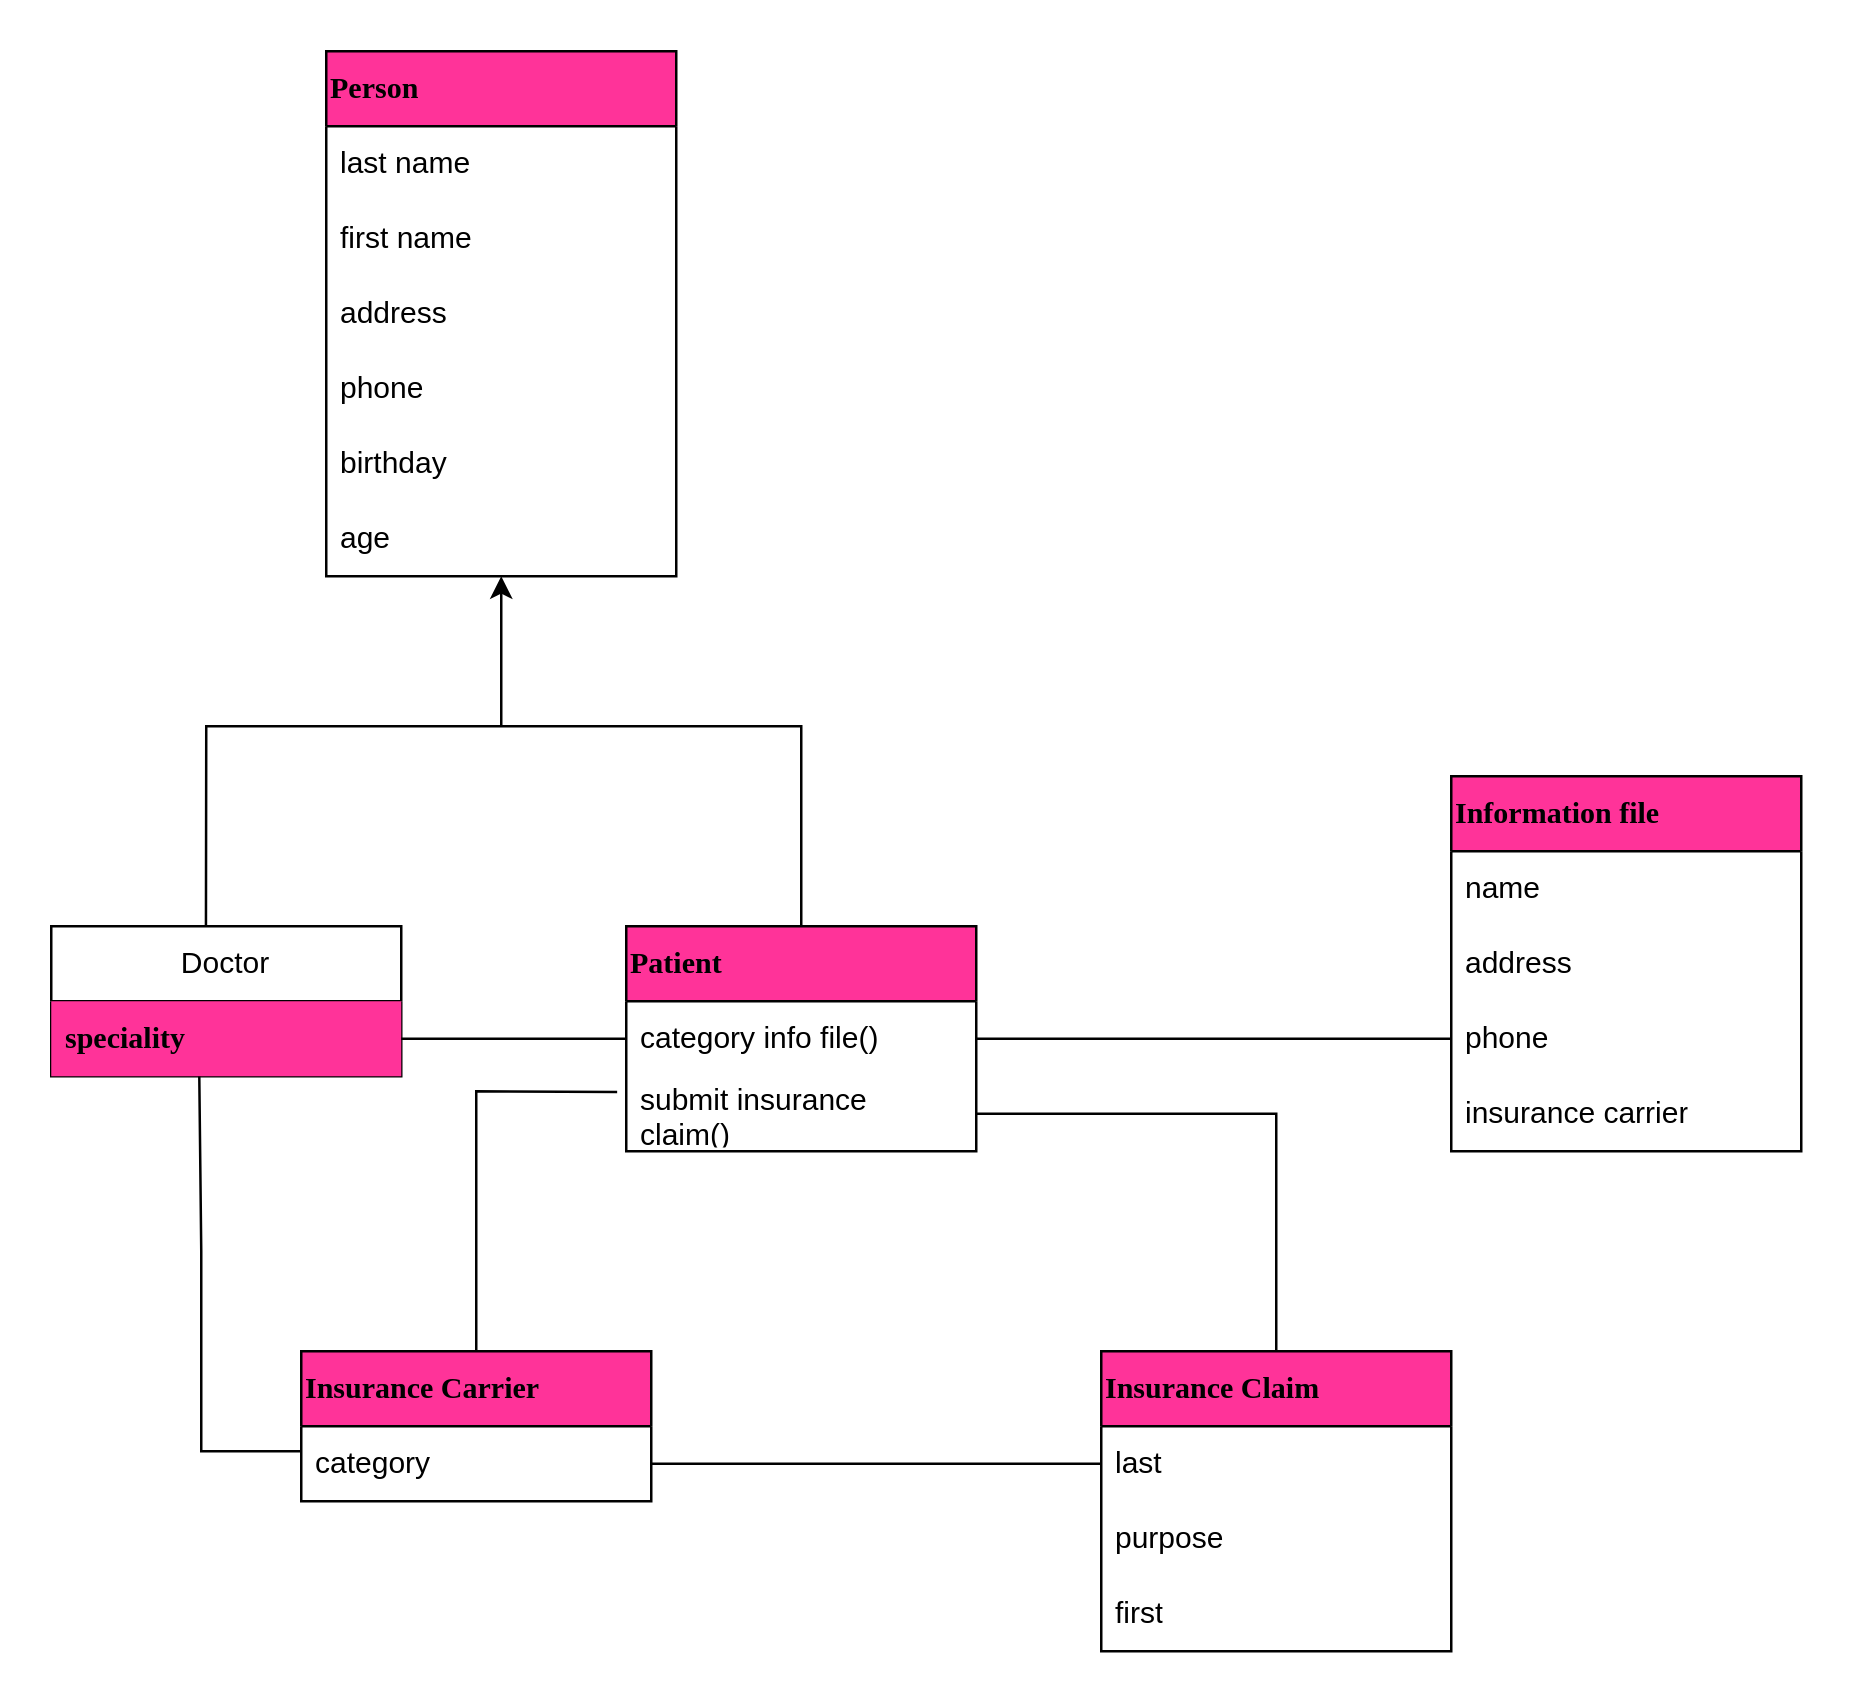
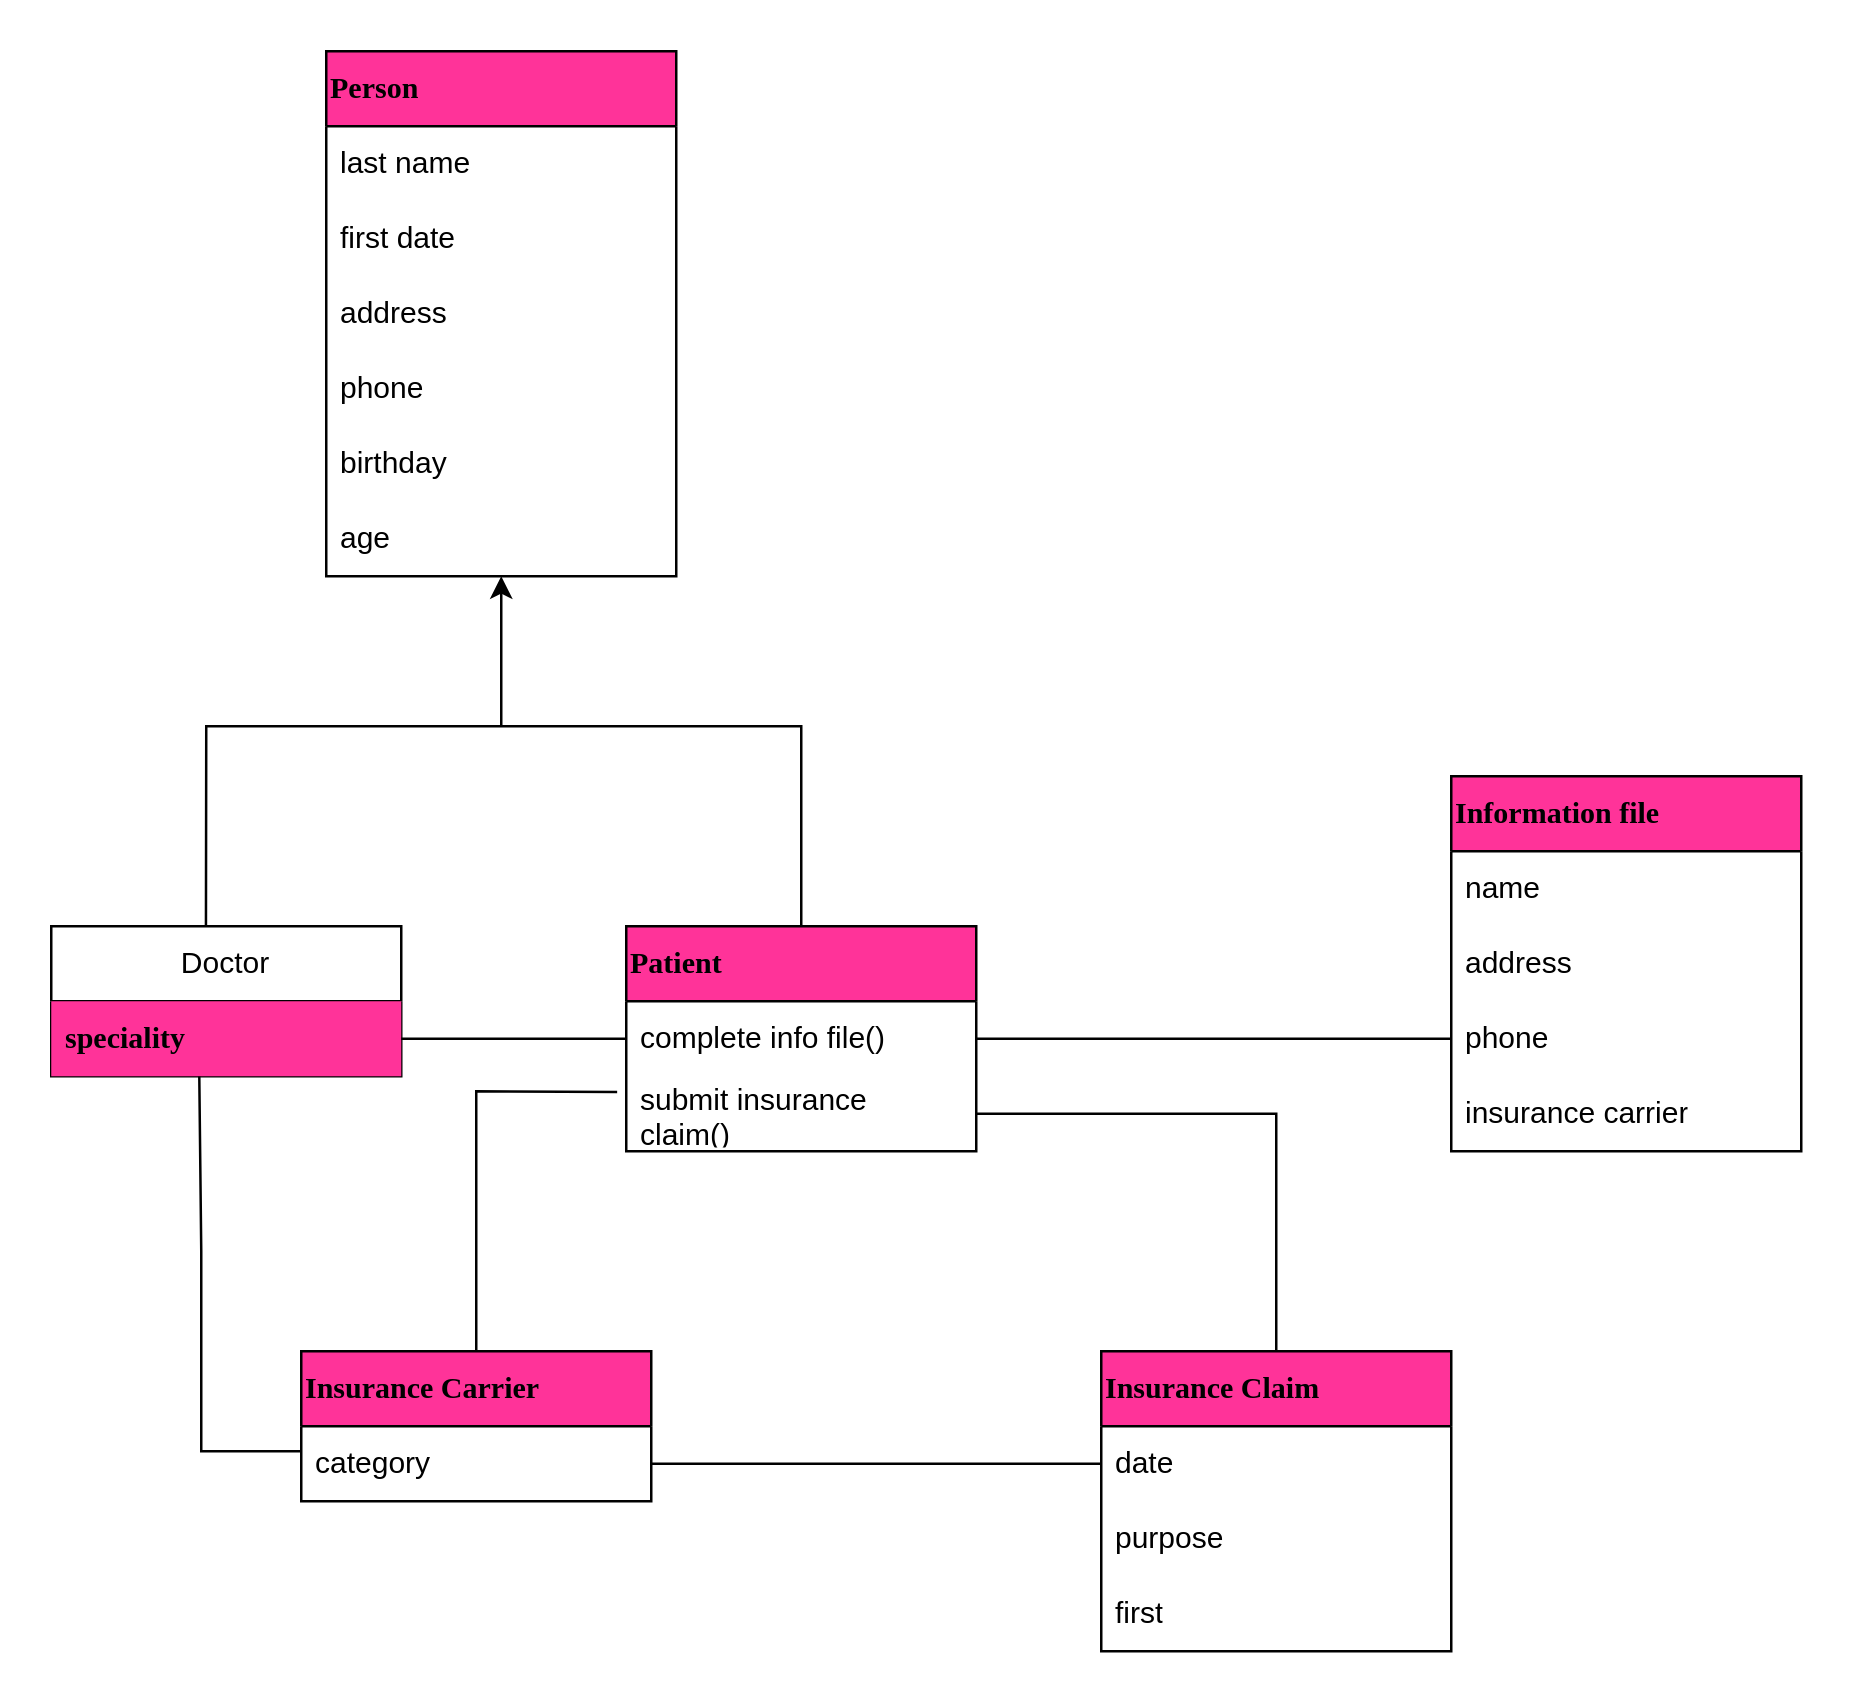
- <mxCell id="4" value="first name" style="text;strokeColor=none;fillColor=none;align=left;verticalAlign=middle;spacingLeft=4;spacingRight=4;overflow=hidden;points=[[0,0.5],[1,0.5]];portConstraint=eastwest;rotatable=0;whiteSpace=wrap;html=1;" vertex="1" parent="2"><mxGeometry y="60" width="140" height="30" as="geometry" /></mxCell>
+ <mxCell id="4" value="first date" style="text;strokeColor=none;fillColor=none;align=left;verticalAlign=middle;spacingLeft=4;spacingRight=4;overflow=hidden;points=[[0,0.5],[1,0.5]];portConstraint=eastwest;rotatable=0;whiteSpace=wrap;html=1;" vertex="1" parent="2"><mxGeometry y="60" width="140" height="30" as="geometry" /></mxCell>
- <mxCell id="12" value="category info file()" style="text;strokeColor=none;fillColor=none;align=left;verticalAlign=middle;spacingLeft=4;spacingRight=4;overflow=hidden;points=[[0,0.5],[1,0.5]];portConstraint=eastwest;rotatable=0;whiteSpace=wrap;html=1;" vertex="1" parent="11"><mxGeometry y="30" width="140" height="30" as="geometry" /></mxCell>
+ <mxCell id="12" value="complete info file()" style="text;strokeColor=none;fillColor=none;align=left;verticalAlign=middle;spacingLeft=4;spacingRight=4;overflow=hidden;points=[[0,0.5],[1,0.5]];portConstraint=eastwest;rotatable=0;whiteSpace=wrap;html=1;" vertex="1" parent="11"><mxGeometry y="30" width="140" height="30" as="geometry" /></mxCell>
- <mxCell id="22" value="last" style="text;strokeColor=none;fillColor=none;align=left;verticalAlign=middle;spacingLeft=4;spacingRight=4;overflow=hidden;points=[[0,0.5],[1,0.5]];portConstraint=eastwest;rotatable=0;whiteSpace=wrap;html=1;" vertex="1" parent="21"><mxGeometry y="30" width="140" height="30" as="geometry" /></mxCell>
+ <mxCell id="22" value="date" style="text;strokeColor=none;fillColor=none;align=left;verticalAlign=middle;spacingLeft=4;spacingRight=4;overflow=hidden;points=[[0,0.5],[1,0.5]];portConstraint=eastwest;rotatable=0;whiteSpace=wrap;html=1;" vertex="1" parent="21"><mxGeometry y="30" width="140" height="30" as="geometry" /></mxCell>
